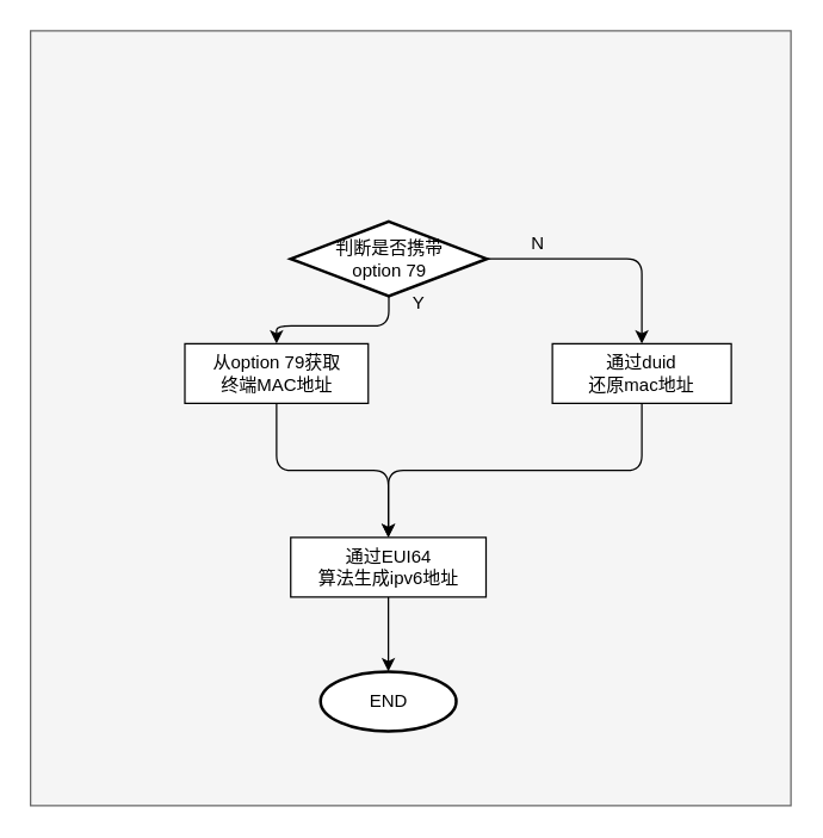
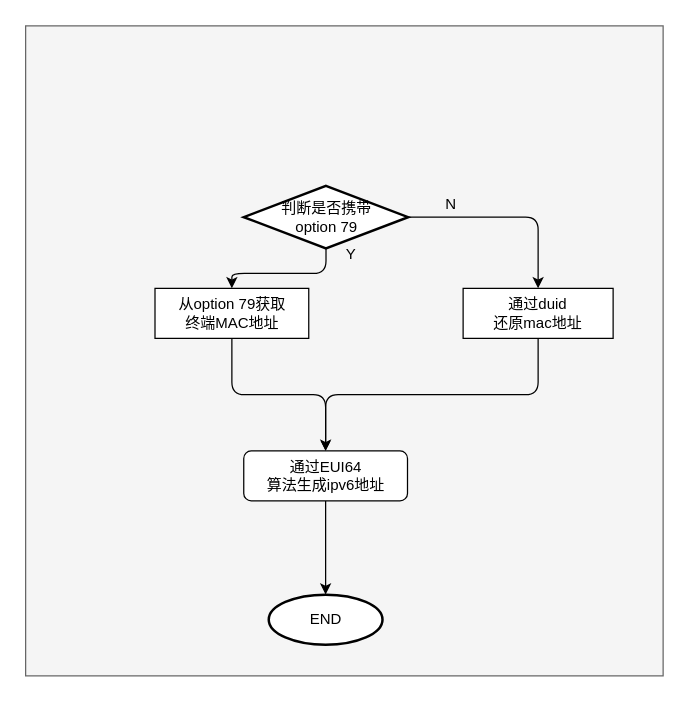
- <mxCell id="6" value="" style="edgeStyle=orthogonalEdgeStyle;rounded=1;orthogonalLoop=1;jettySize=auto;html=1;" edge="1" parent="1" source="7" target="10"><mxGeometry relative="1" as="geometry" /></mxCell>
+ <mxCell id="6" value="" style="edgeStyle=orthogonalEdgeStyle;rounded=1;orthogonalLoop=1;jettySize=auto;html=1;endArrow=open;" edge="1" parent="1" source="7" target="10"><mxGeometry relative="1" as="geometry" /></mxCell>
- <mxCell id="10" value="通过EUI64&lt;div&gt;算法生成ipv6地址&lt;/div&gt;" style="rounded=0;whiteSpace=wrap;html=1;" vertex="1" parent="1"><mxGeometry x="194.5" y="360" width="131" height="40" as="geometry" /></mxCell>
+ <mxCell id="10" value="通过EUI64&lt;div&gt;算法生成ipv6地址&lt;/div&gt;" style="whiteSpace=wrap;html=1;rounded=1;" vertex="1" parent="1"><mxGeometry x="194.5" y="360" width="131" height="40" as="geometry" /></mxCell>
- <mxCell id="11" value="END" style="strokeWidth=2;html=1;shape=mxgraph.flowchart.start_2;whiteSpace=wrap;rounded=1;" vertex="1" parent="1"><mxGeometry x="214.5" y="450" width="91" height="40" as="geometry" /></mxCell>
+ <mxCell id="11" value="END" style="strokeWidth=2;html=1;shape=mxgraph.flowchart.start_2;whiteSpace=wrap;rounded=1;" vertex="1" parent="1"><mxGeometry x="214.5" y="475" width="91" height="40" as="geometry" /></mxCell>
